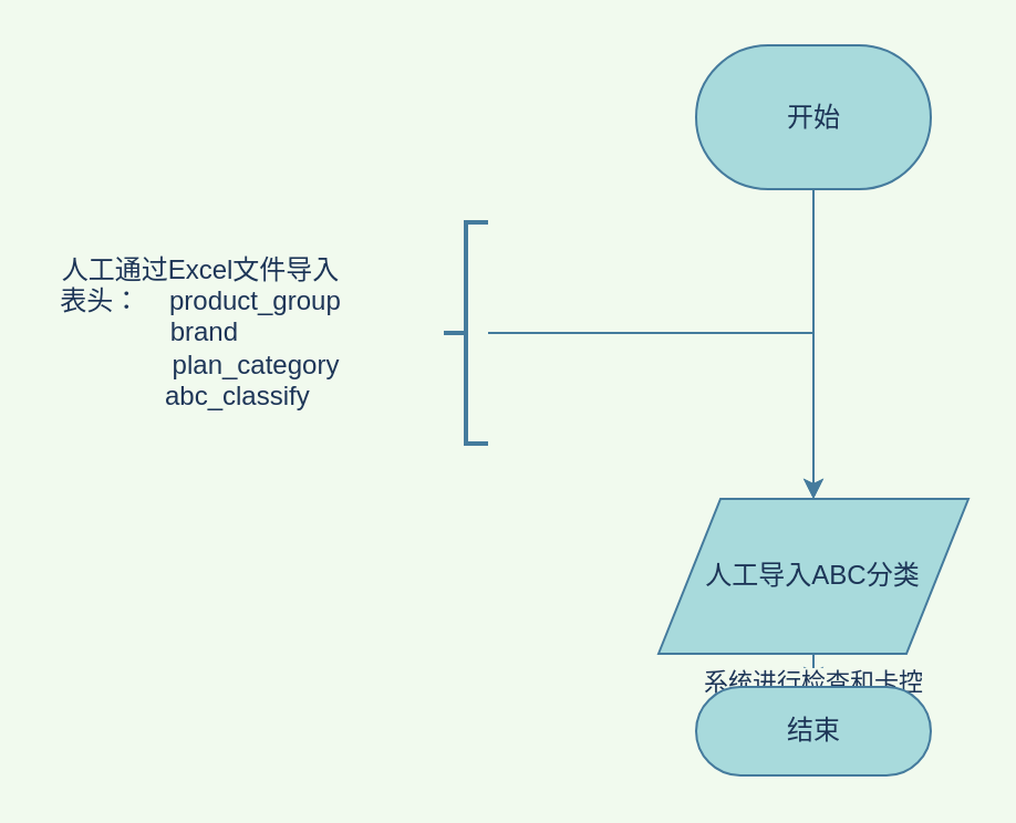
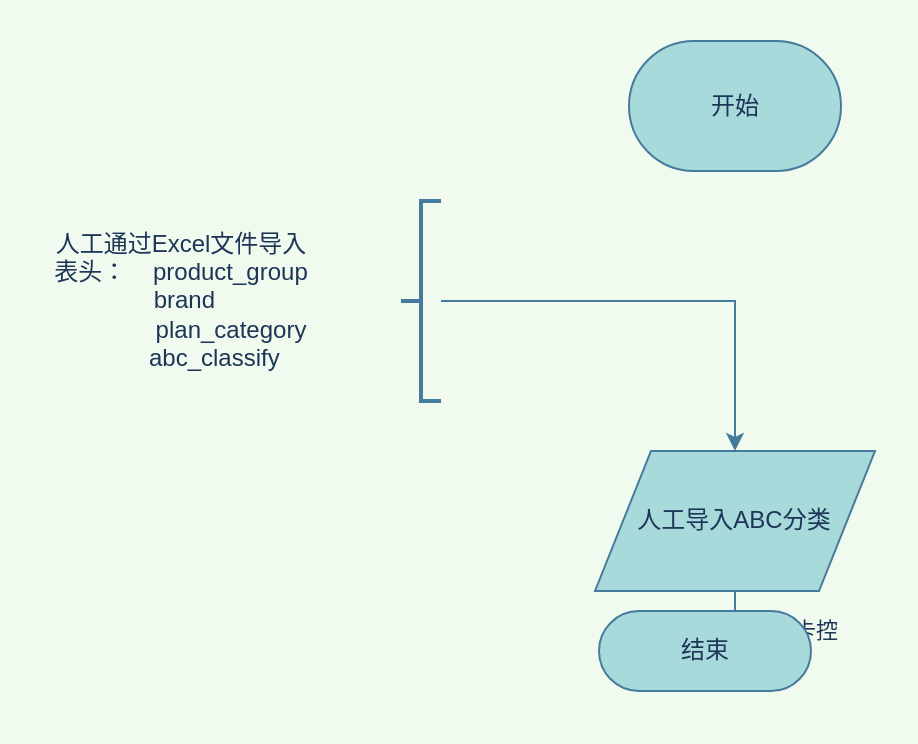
- <mxCell id="2" style="edgeStyle=orthogonalEdgeStyle;rounded=0;orthogonalLoop=1;jettySize=auto;html=1;entryX=0.5;entryY=0;entryDx=0;entryDy=0;labelBackgroundColor=#F1FAEE;strokeColor=#457B9D;fontColor=#1D3557;" edge="1" parent="1" source="3" target="6"><mxGeometry relative="1" as="geometry" /></mxCell>
- <mxCell id="10" value="结束" style="html=1;dashed=0;whitespace=wrap;shape=mxgraph.dfd.start;fillColor=#A8DADC;strokeColor=#457B9D;fontColor=#1D3557;" vertex="1" parent="1"><mxGeometry x="314" y="310" width="106" height="40" as="geometry" /></mxCell>
+ <mxCell id="10" value="结束" style="html=1;dashed=0;whitespace=wrap;shape=mxgraph.dfd.start;fillColor=#A8DADC;strokeColor=#457B9D;fontColor=#1D3557;" vertex="1" parent="1"><mxGeometry x="299" y="305" width="106" height="40" as="geometry" /></mxCell>
